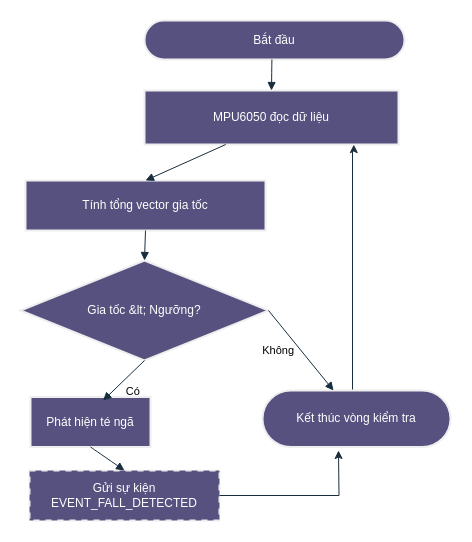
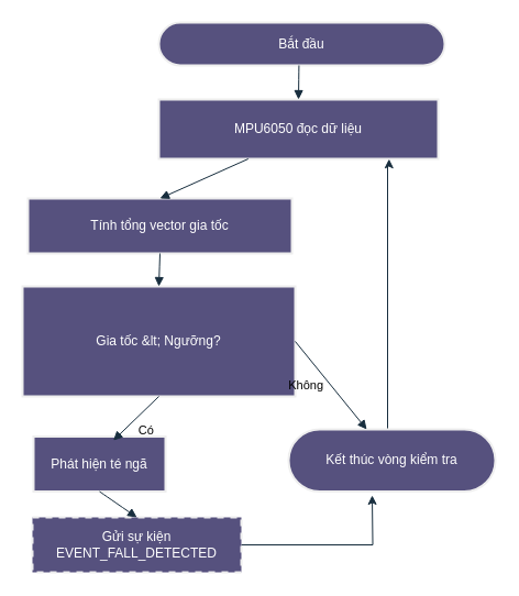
- <mxCell id="5" value="Gia tốc &amp;lt; Ngưỡng?" style="rhombus;strokeWidth=2;whiteSpace=wrap;labelBackgroundColor=none;fillColor=#56517E;strokeColor=#EEEEEE;fontColor=#FFFFFF;" vertex="1" parent="1"><mxGeometry x="20" y="260" width="248" height="100" as="geometry" /></mxCell>
+ <mxCell id="5" value="Gia tốc &amp;lt; Ngưỡng?" style="strokeWidth=2;whiteSpace=wrap;labelBackgroundColor=none;fillColor=#56517E;strokeColor=#EEEEEE;fontColor=#FFFFFF;rounded=0;" vertex="1" parent="1"><mxGeometry x="20" y="260" width="248" height="100" as="geometry" /></mxCell>
